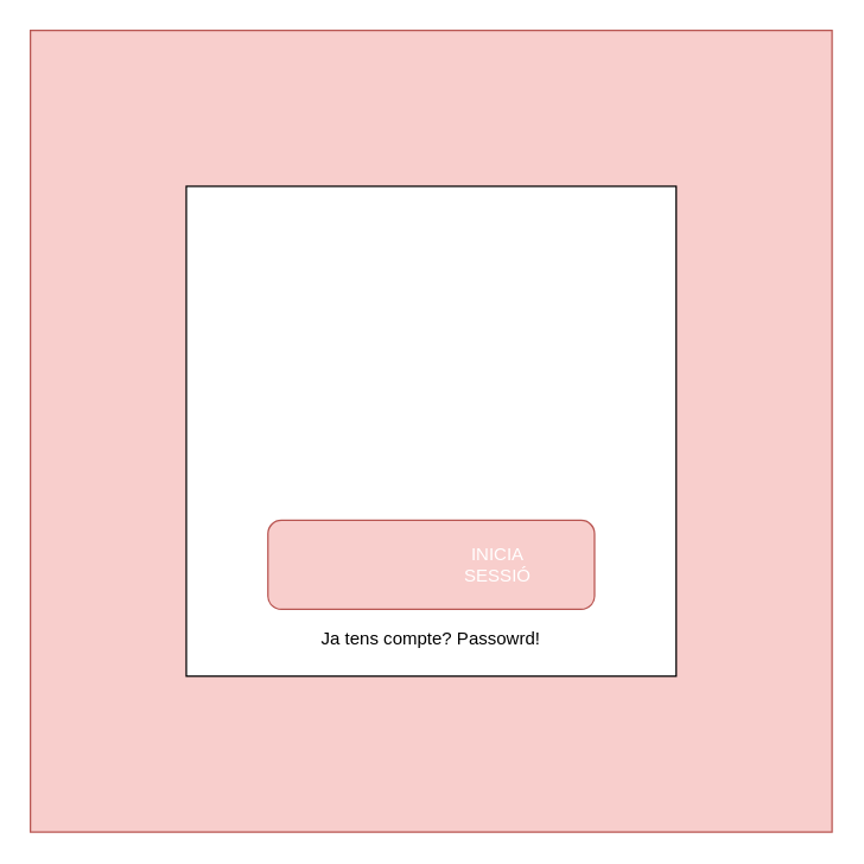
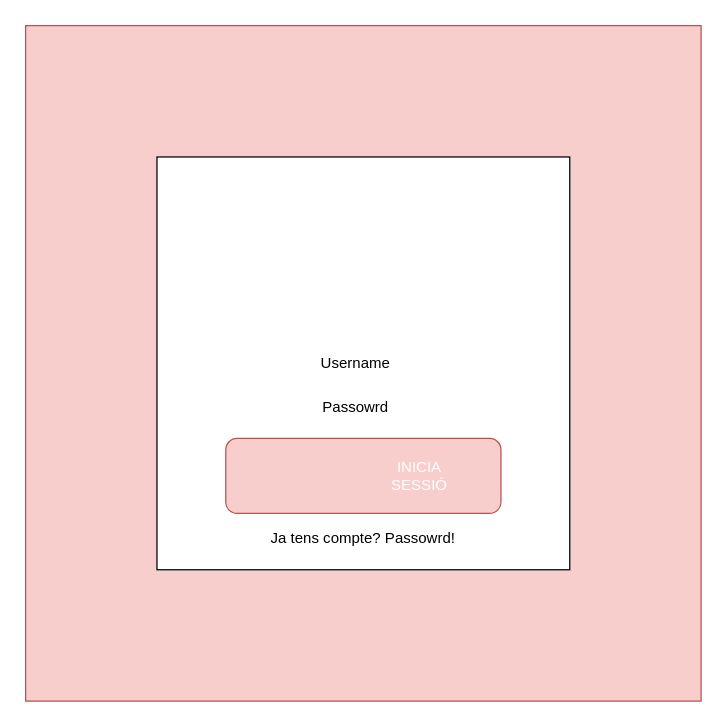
+ <mxCell id="5" value="Username" style="text;html=1;strokeColor=none;fillColor=none;align=center;verticalAlign=middle;whiteSpace=wrap;rounded=0;" vertex="1" parent="1"><mxGeometry x="214" y="275" width="140" height="30" as="geometry" /></mxCell>
+ <mxCell id="6" value="Passowrd" style="text;html=1;strokeColor=none;fillColor=none;align=center;verticalAlign=middle;whiteSpace=wrap;rounded=0;" vertex="1" parent="1"><mxGeometry x="214" y="310" width="140" height="30" as="geometry" /></mxCell>
